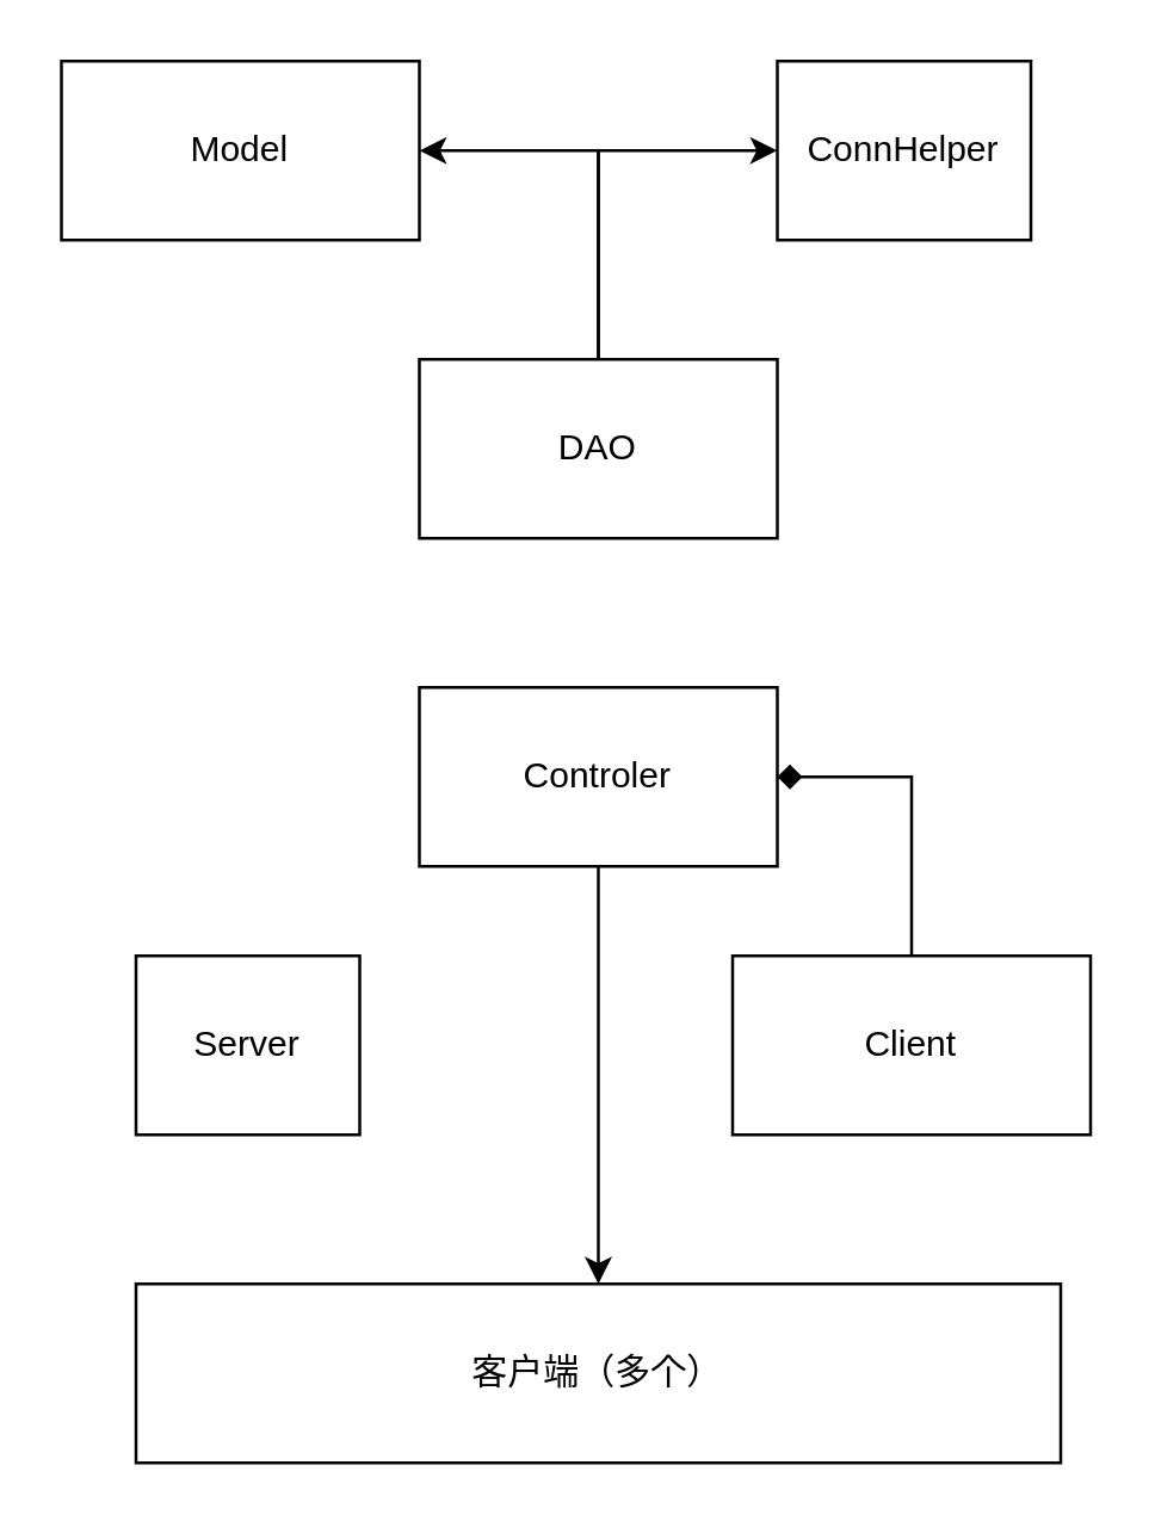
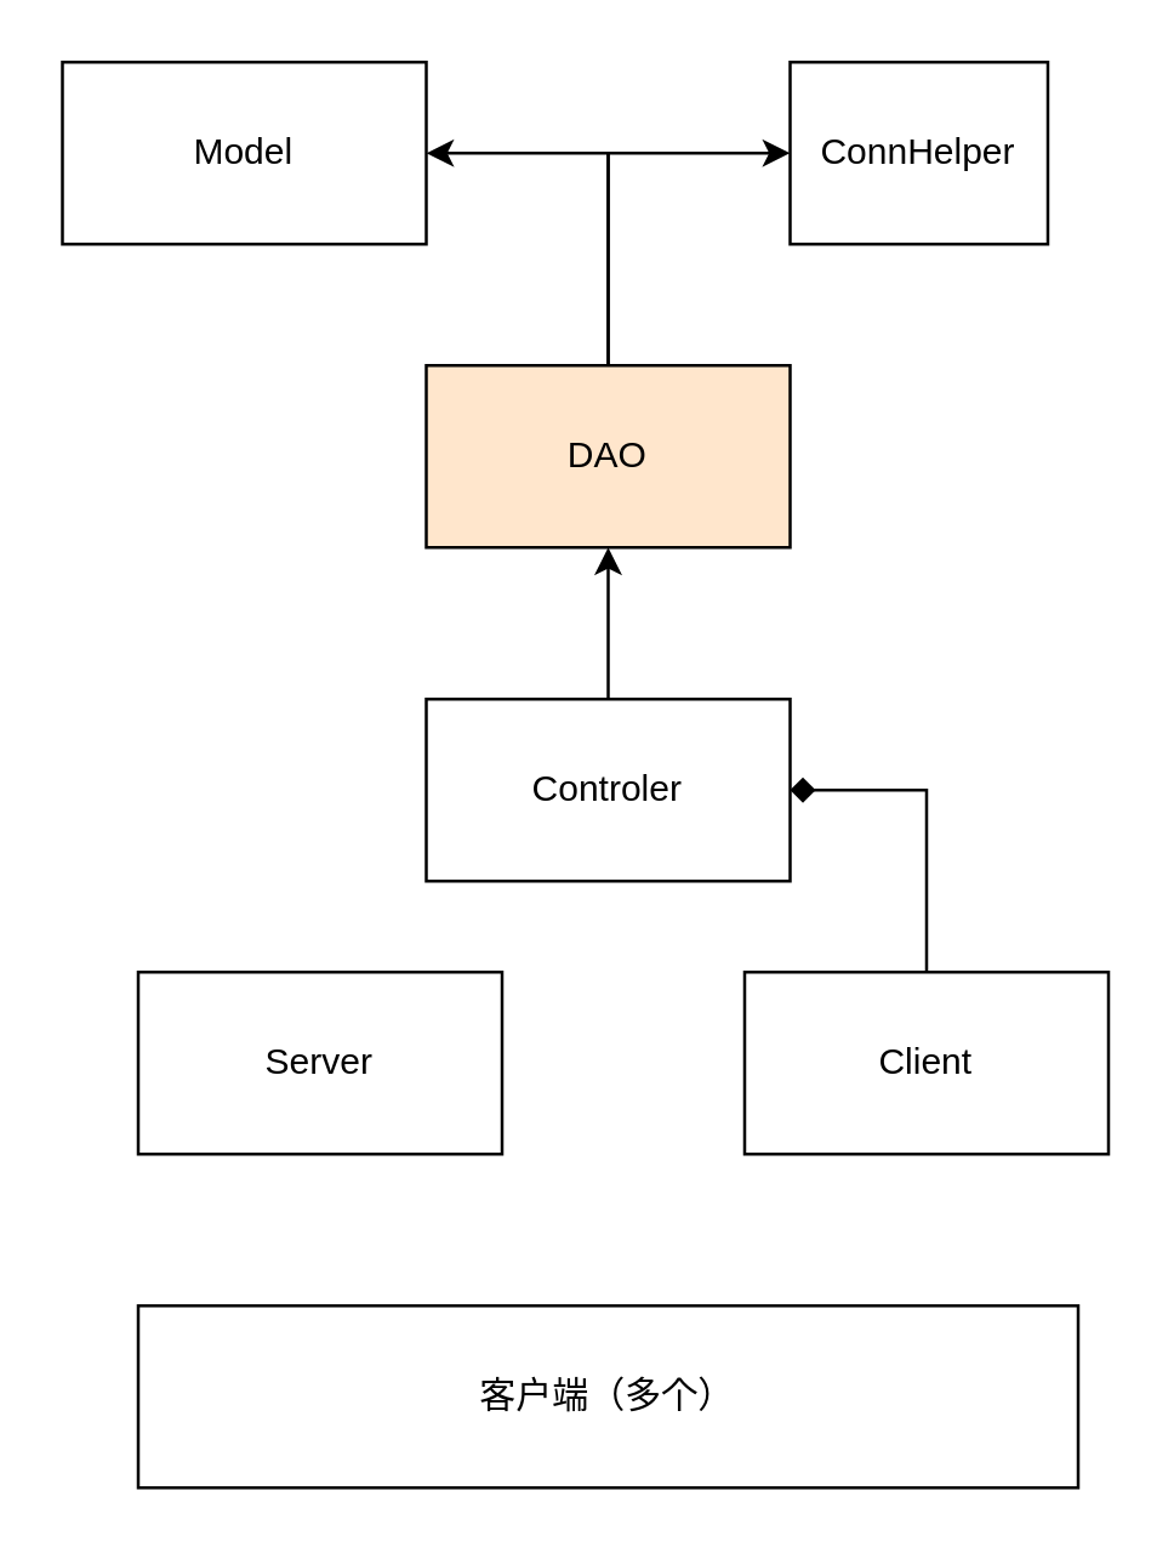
- <mxCell id="8" value="DAO" style="rounded=0;whiteSpace=wrap;html=1;" vertex="1" parent="1"><mxGeometry x="140" y="120" width="120" height="60" as="geometry" /></mxCell>
+ <mxCell id="8" value="DAO" style="rounded=0;whiteSpace=wrap;html=1;fillColor=#ffe6cc;" vertex="1" parent="1"><mxGeometry x="140" y="120" width="120" height="60" as="geometry" /></mxCell>
- <mxCell id="3" value="Server" style="rounded=0;whiteSpace=wrap;html=1;" vertex="1" parent="1"><mxGeometry x="45" y="320" width="75" height="60" as="geometry" /></mxCell>
+ <mxCell id="3" value="Server" style="rounded=0;whiteSpace=wrap;html=1;" vertex="1" parent="1"><mxGeometry x="45" y="320" width="120" height="60" as="geometry" /></mxCell>
- <mxCell id="4" style="edgeStyle=orthogonalEdgeStyle;rounded=0;orthogonalLoop=1;jettySize=auto;html=1;" edge="1" parent="1" source="5" target="2"><mxGeometry relative="1" as="geometry" /></mxCell>
+ <mxCell id="4" style="edgeStyle=orthogonalEdgeStyle;rounded=0;orthogonalLoop=1;jettySize=auto;html=1;" edge="1" parent="1" source="5" target="8"><mxGeometry relative="1" as="geometry" /></mxCell>
